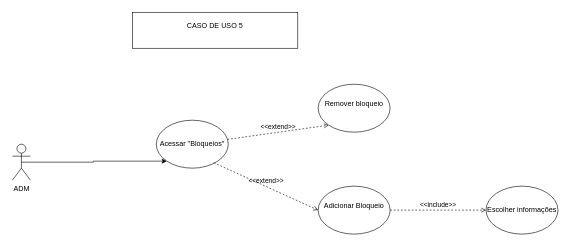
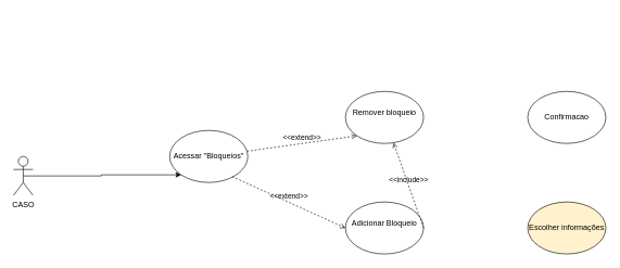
- <mxCell id="4" value="CASO DE USO 5&lt;div&gt;&lt;br&gt;&lt;/div&gt;" style="rounded=0;whiteSpace=wrap;html=1;" vertex="1" parent="1"><mxGeometry x="220" y="20" width="276" height="60" as="geometry" /></mxCell>
+ <mxCell id="10" value="Confirmacao" style="ellipse;whiteSpace=wrap;html=1;" vertex="1" parent="1"><mxGeometry x="810" y="140" width="120" height="80" as="geometry" /></mxCell>
- <mxCell id="2" value="ADM&lt;div&gt;&lt;br&gt;&lt;/div&gt;" style="shape=umlActor;verticalLabelPosition=bottom;verticalAlign=top;html=1;outlineConnect=0;" vertex="1" parent="1"><mxGeometry x="20" y="240" width="30" height="60" as="geometry" /></mxCell>
+ <mxCell id="2" value="CASO&lt;div&gt;&lt;br&gt;&lt;/div&gt;" style="shape=umlActor;verticalLabelPosition=bottom;verticalAlign=top;html=1;outlineConnect=0;" vertex="1" parent="1"><mxGeometry x="20" y="240" width="30" height="60" as="geometry" /></mxCell>
- <mxCell id="12" value="&amp;lt;&amp;lt;include&amp;gt;&amp;gt;" style="html=1;verticalAlign=bottom;labelBackgroundColor=none;endArrow=open;endFill=0;dashed=1;rounded=0;exitX=1;exitY=0.5;exitDx=0;exitDy=0;entryX=0;entryY=0.5;entryDx=0;entryDy=0;" edge="1" parent="1" source="7" target="11"><mxGeometry width="160" relative="1" as="geometry"><mxPoint x="670" y="350" as="sourcePoint" /><mxPoint x="880" y="350" as="targetPoint" /></mxGeometry></mxCell>
+ <mxCell id="12" value="&amp;lt;&amp;lt;include&amp;gt;&amp;gt;" style="html=1;verticalAlign=bottom;labelBackgroundColor=none;endArrow=open;endFill=0;dashed=1;rounded=0;exitX=1;exitY=0.5;exitDx=0;exitDy=0;" edge="1" parent="1" source="7" target="8"><mxGeometry width="160" relative="1" as="geometry"><mxPoint x="670" y="350" as="sourcePoint" /><mxPoint x="880" y="350" as="targetPoint" /></mxGeometry></mxCell>
- <mxCell id="11" value="Escolher informações" style="ellipse;whiteSpace=wrap;html=1;" vertex="1" parent="1"><mxGeometry x="810" y="310" width="120" height="80" as="geometry" /></mxCell>
+ <mxCell id="11" value="Escolher informações" style="ellipse;whiteSpace=wrap;html=1;fillColor=#fff2cc;" vertex="1" parent="1"><mxGeometry x="810" y="310" width="120" height="80" as="geometry" /></mxCell>
